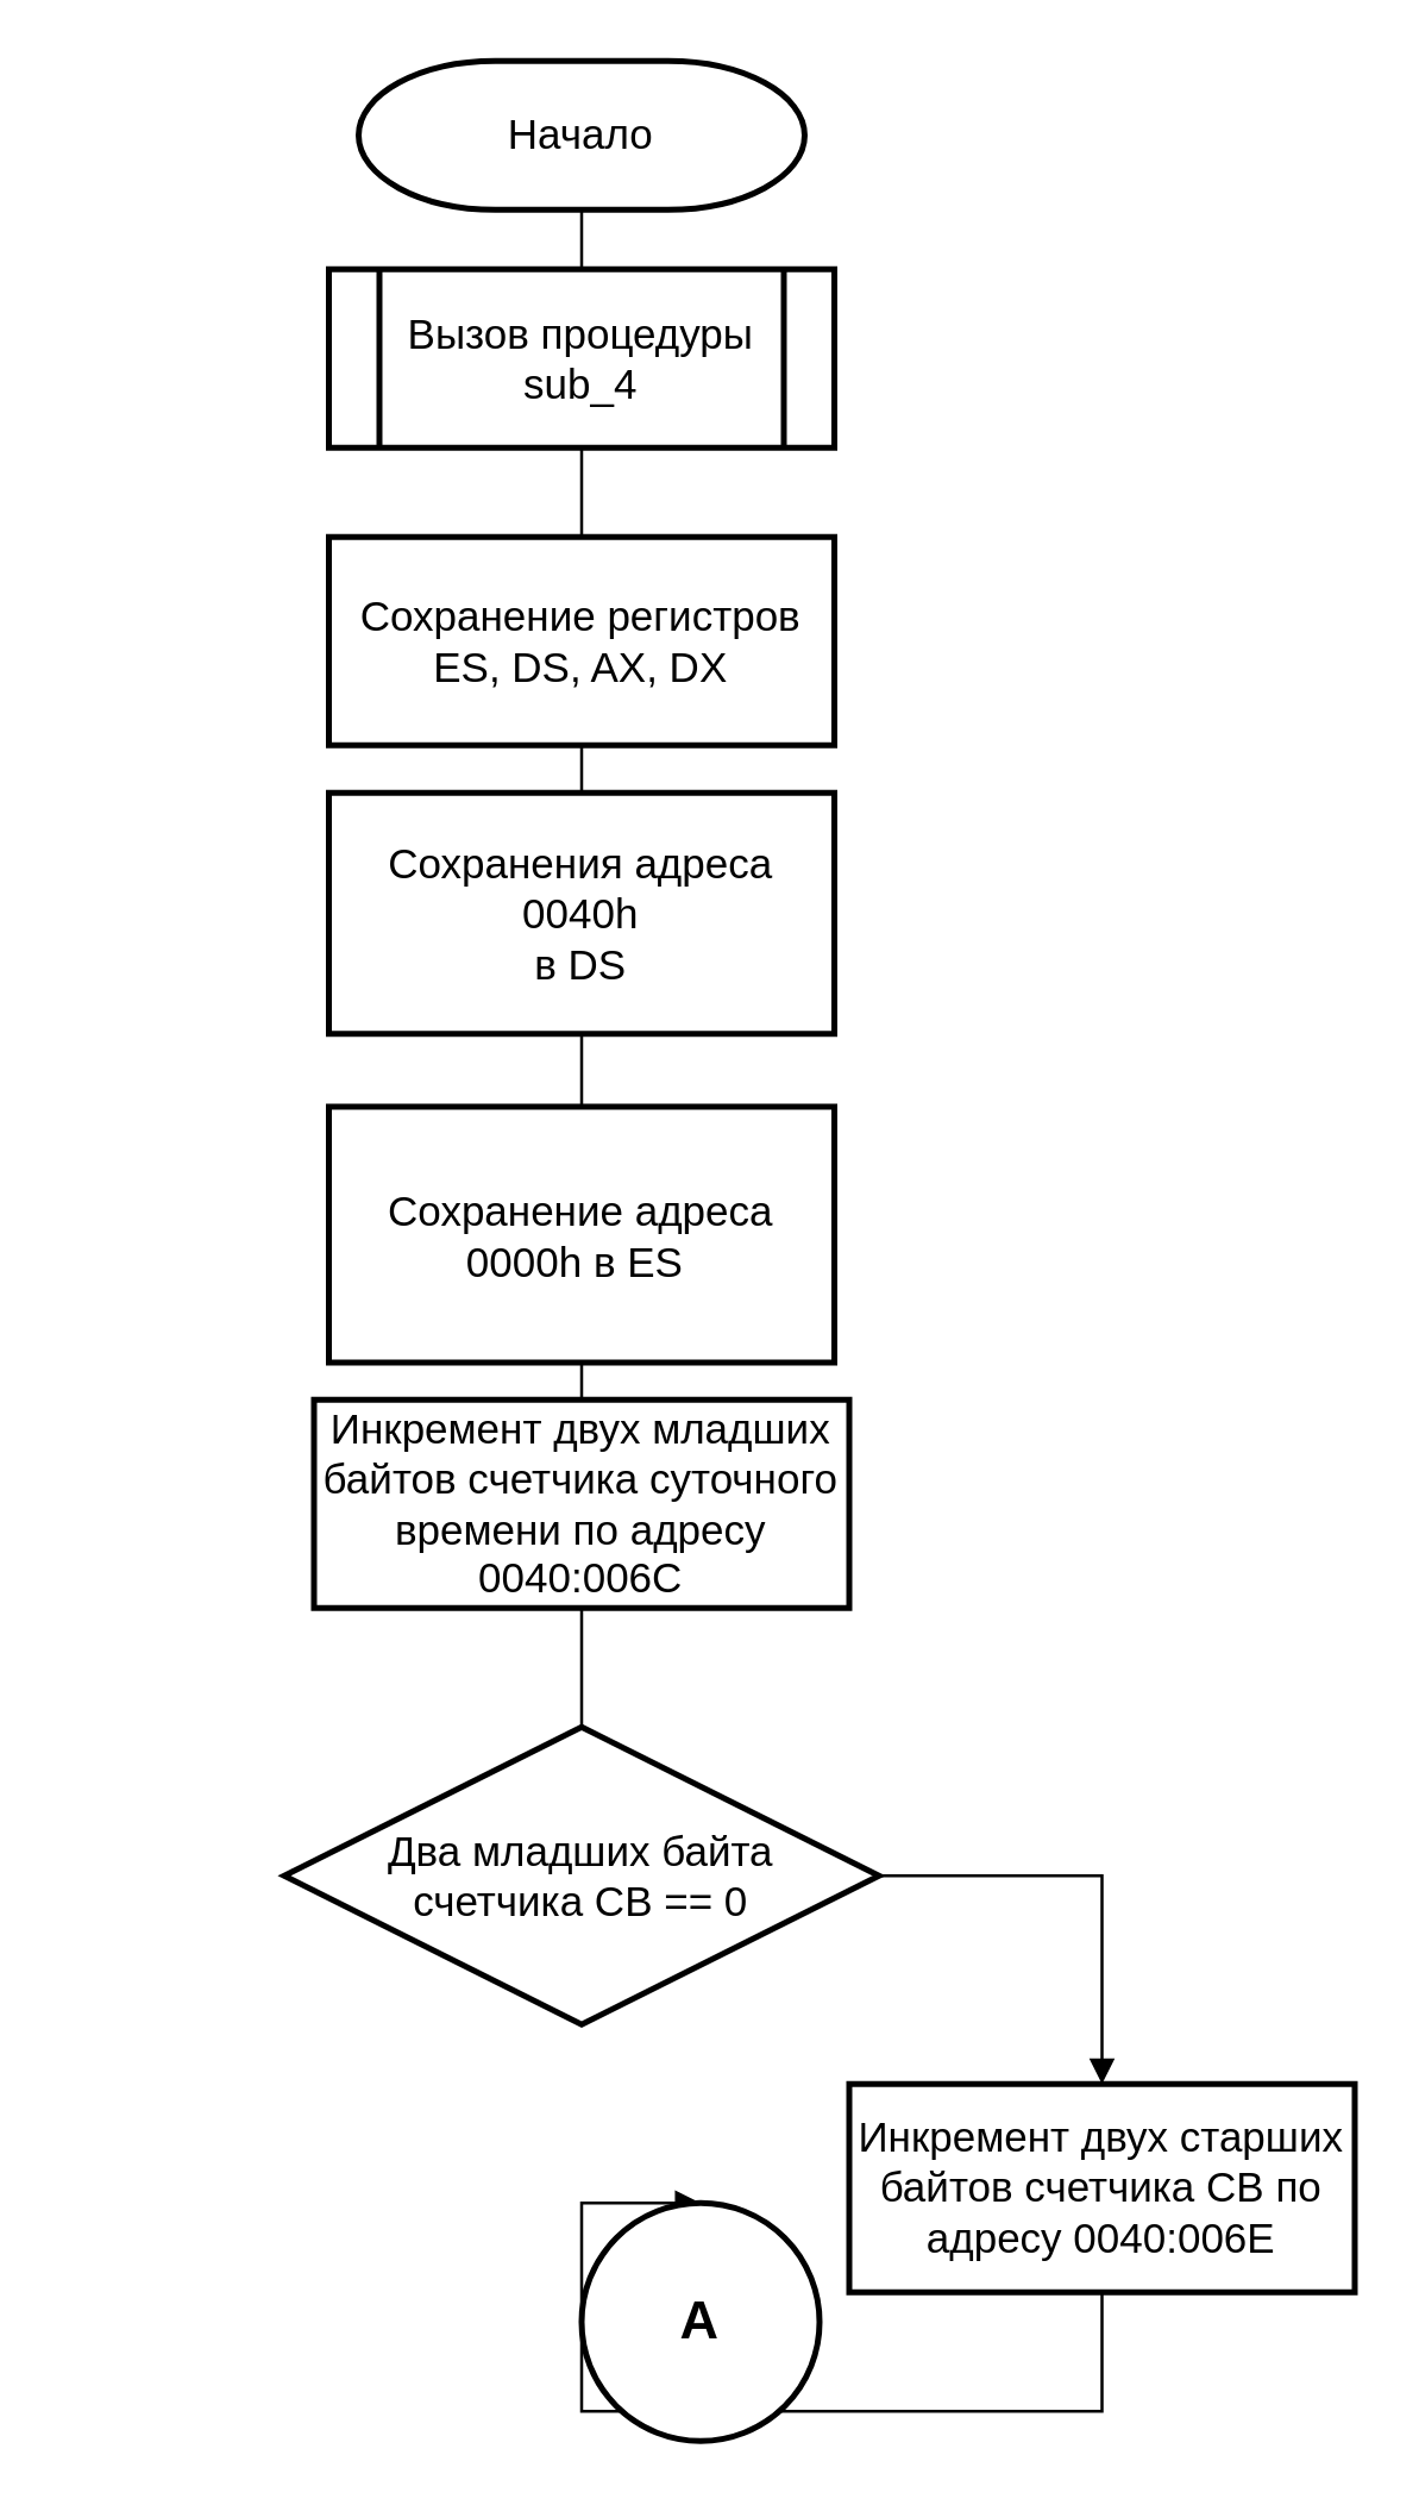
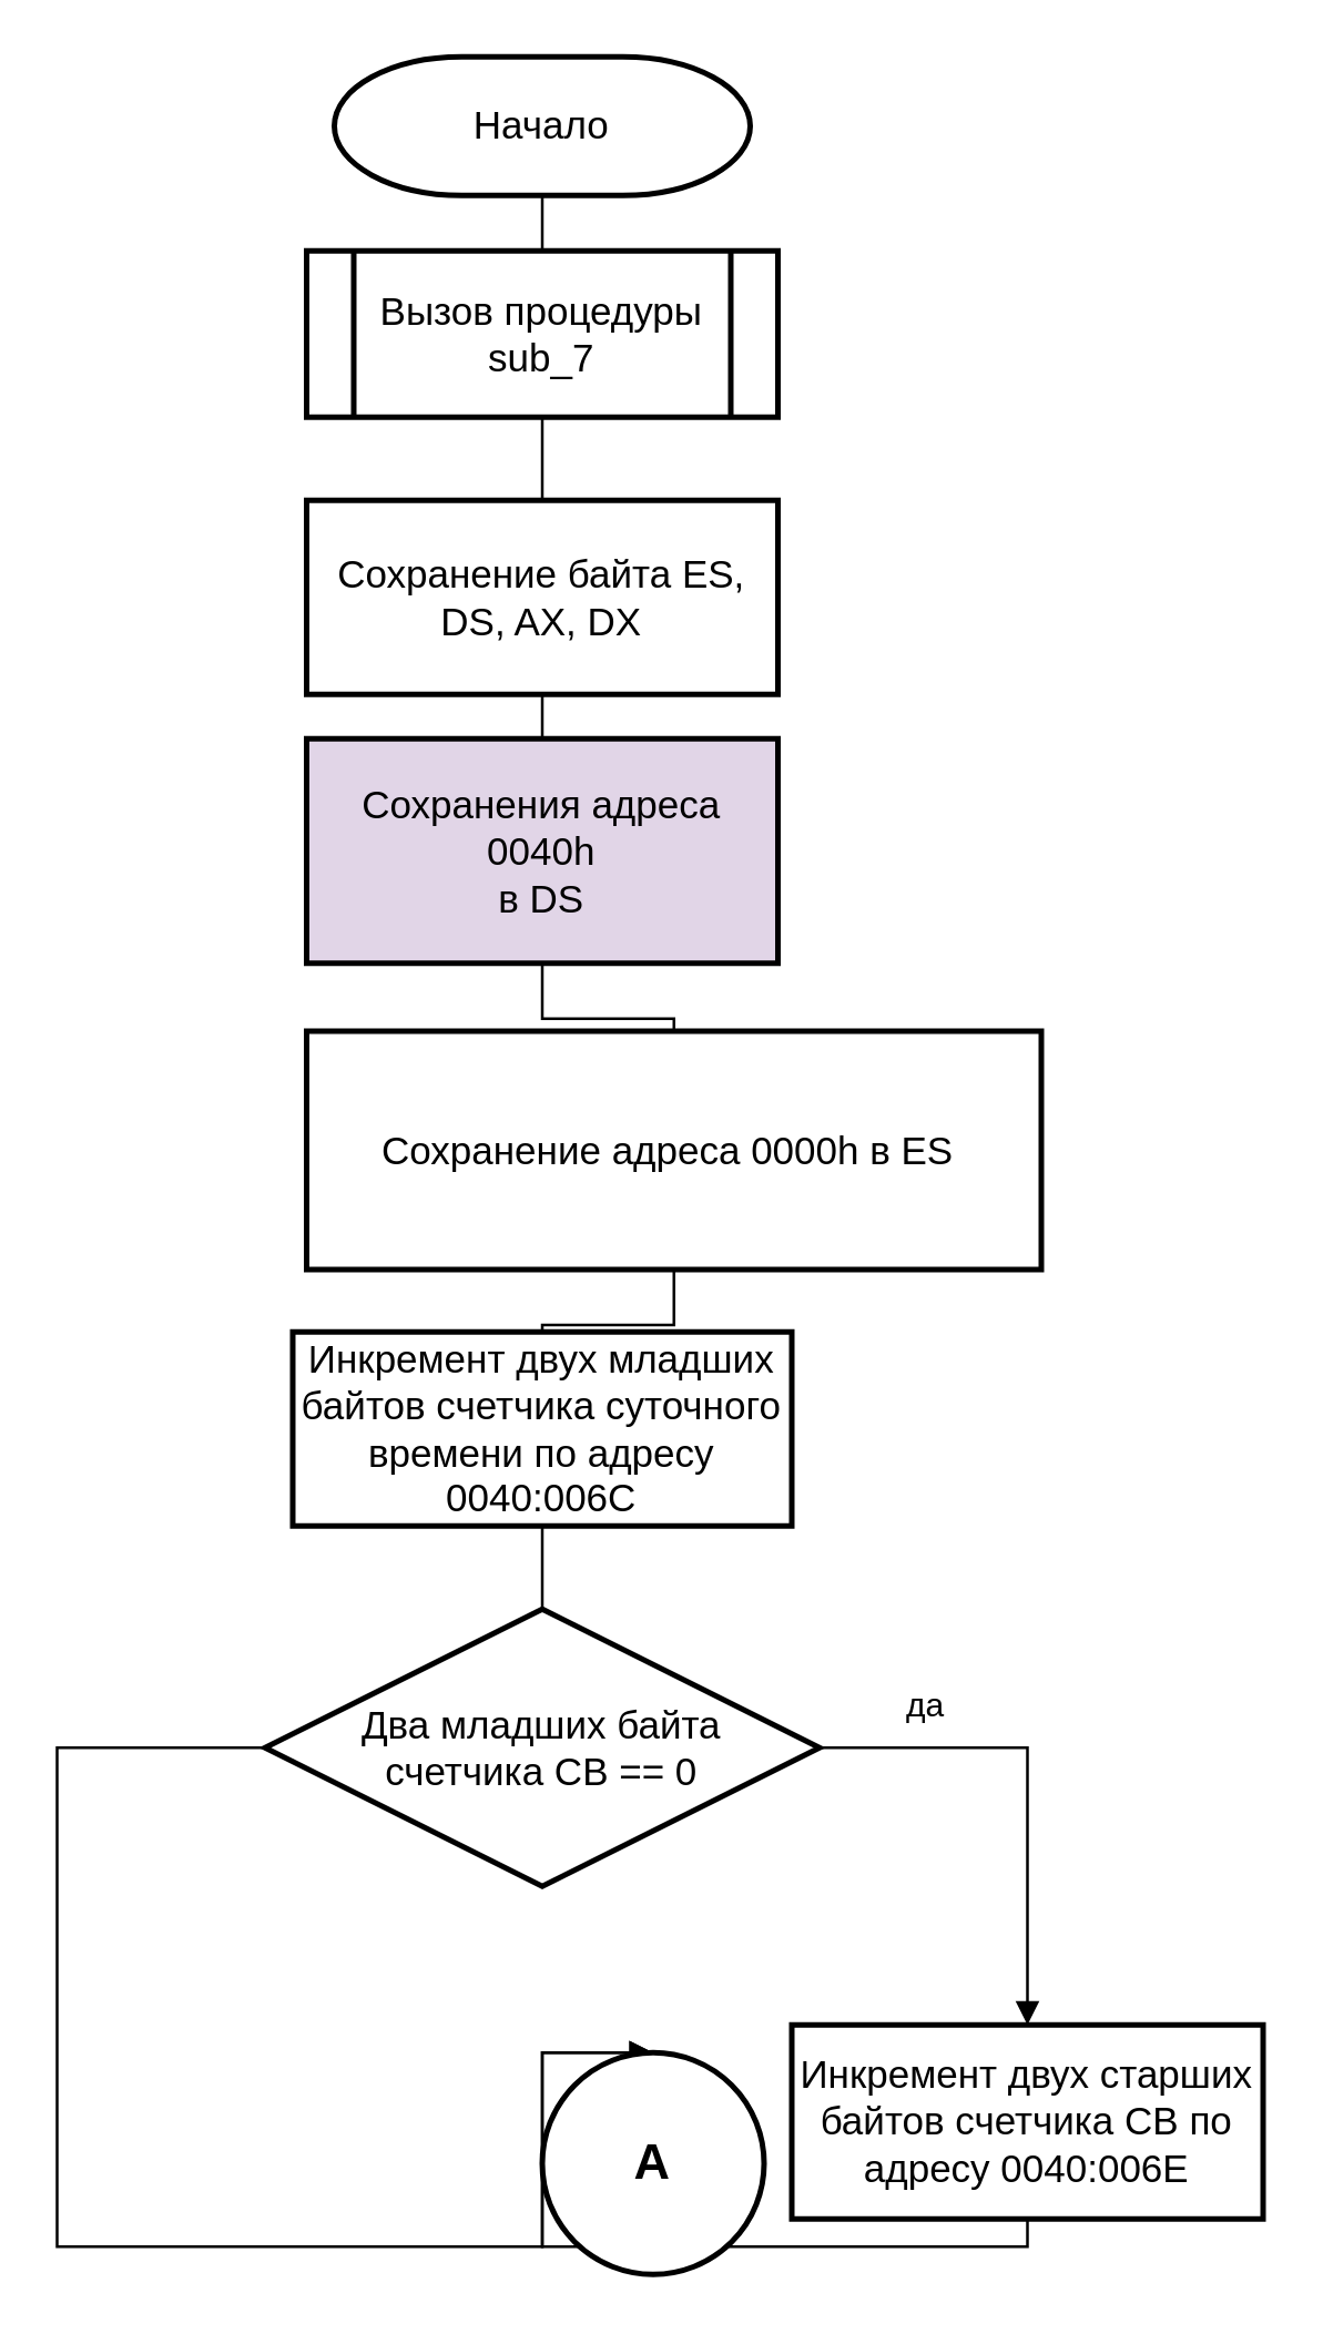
- <mxCell id="5" value="&lt;font style=&quot;font-size: 14px&quot;&gt;Вызов процедуры sub_4&lt;/font&gt;" style="shape=process;whiteSpace=wrap;html=1;backgroundOutline=1;strokeWidth=2;" parent="1" vertex="1"><mxGeometry x="110" y="90" width="170" height="60" as="geometry" /></mxCell>
+ <mxCell id="5" value="&lt;font style=&quot;font-size: 14px&quot;&gt;Вызов процедуры sub_7&lt;/font&gt;" style="shape=process;whiteSpace=wrap;html=1;backgroundOutline=1;strokeWidth=2;" parent="1" vertex="1"><mxGeometry x="110" y="90" width="170" height="60" as="geometry" /></mxCell>
- <mxCell id="7" value="&lt;font style=&quot;font-size: 14px&quot;&gt;Сохранение регистров ES, DS, AX, DX&lt;/font&gt;" style="whiteSpace=wrap;html=1;strokeWidth=2;" parent="1" vertex="1"><mxGeometry x="110" y="180" width="170" height="70" as="geometry" /></mxCell>
+ <mxCell id="7" value="&lt;font style=&quot;font-size: 14px&quot;&gt;Сохранение байта ES, DS, AX, DX&lt;/font&gt;" style="whiteSpace=wrap;html=1;strokeWidth=2;" parent="1" vertex="1"><mxGeometry x="110" y="180" width="170" height="70" as="geometry" /></mxCell>
- <mxCell id="17" value="&lt;span style=&quot;font-size: 14px&quot;&gt;Сохранения адреса 0040h&lt;br&gt;в DS&lt;br&gt;&lt;/span&gt;" style="whiteSpace=wrap;html=1;strokeWidth=2;" parent="1" vertex="1"><mxGeometry x="110" y="266" width="170" height="81" as="geometry" /></mxCell>
+ <mxCell id="17" value="&lt;span style=&quot;font-size: 14px&quot;&gt;Сохранения адреса 0040h&lt;br&gt;в DS&lt;br&gt;&lt;/span&gt;" style="whiteSpace=wrap;html=1;strokeWidth=2;fillColor=#e1d5e7;" parent="1" vertex="1"><mxGeometry x="110" y="266" width="170" height="81" as="geometry" /></mxCell>
- <mxCell id="19" value="&lt;span style=&quot;font-size: 14px&quot;&gt;Сохранение адреса 0000h в ES&amp;nbsp;&lt;/span&gt;&lt;span style=&quot;font-size: 14px&quot;&gt;&lt;br&gt;&lt;/span&gt;" style="whiteSpace=wrap;html=1;strokeWidth=2;" parent="1" vertex="1"><mxGeometry x="110" y="371.5" width="170" height="86" as="geometry" /></mxCell>
+ <mxCell id="19" value="&lt;span style=&quot;font-size: 14px&quot;&gt;Сохранение адреса 0000h в ES&amp;nbsp;&lt;/span&gt;&lt;span style=&quot;font-size: 14px&quot;&gt;&lt;br&gt;&lt;/span&gt;" style="whiteSpace=wrap;html=1;strokeWidth=2;" parent="1" vertex="1"><mxGeometry x="110" y="371.5" width="265" height="86" as="geometry" /></mxCell>
- <mxCell id="9" value="&lt;font style=&quot;font-size: 14px&quot;&gt;Инкремент двух младших байтов счетчика суточного времени по адресу 0040:006C&lt;/font&gt;" style="whiteSpace=wrap;html=1;strokeWidth=2;" parent="1" vertex="1"><mxGeometry x="105" y="470" width="180" height="70" as="geometry" /></mxCell>
+ <mxCell id="9" value="&lt;font style=&quot;font-size: 14px&quot;&gt;Инкремент двух младших байтов счетчика суточного времени по адресу 0040:006C&lt;/font&gt;" style="whiteSpace=wrap;html=1;strokeWidth=2;" parent="1" vertex="1"><mxGeometry x="105" y="480" width="180" height="70" as="geometry" /></mxCell>
+ <mxCell id="20" value="да" style="text;html=1;align=center;verticalAlign=middle;resizable=0;points=[];autosize=1;" parent="1" vertex="1"><mxGeometry x="321" y="606" width="24" height="18" as="geometry" /></mxCell>
- <mxCell id="14" value="&lt;font style=&quot;font-size: 14px&quot;&gt;Инкремент двух старших байтов счетчика СВ по адресу 0040:006E&lt;/font&gt;" style="whiteSpace=wrap;html=1;strokeWidth=2;" parent="1" vertex="1"><mxGeometry x="285" y="700" width="170" height="70" as="geometry" /></mxCell>
+ <mxCell id="14" value="&lt;font style=&quot;font-size: 14px&quot;&gt;Инкремент двух старших байтов счетчика СВ по адресу 0040:006E&lt;/font&gt;" style="whiteSpace=wrap;html=1;strokeWidth=2;" parent="1" vertex="1"><mxGeometry x="285" y="730" width="170" height="70" as="geometry" /></mxCell>
+ <mxCell id="11" style="edgeStyle=orthogonalEdgeStyle;rounded=0;orthogonalLoop=1;jettySize=auto;html=1;exitX=0;exitY=0.5;exitDx=0;exitDy=0;entryX=0.5;entryY=0;entryDx=0;entryDy=0;endArrow=block;endFill=1;" parent="1" source="12" target="15" edge="1"><mxGeometry relative="1" as="geometry"><Array as="points"><mxPoint x="20" y="630" /><mxPoint x="20" y="810" /><mxPoint x="195" y="810" /></Array></mxGeometry></mxCell>
